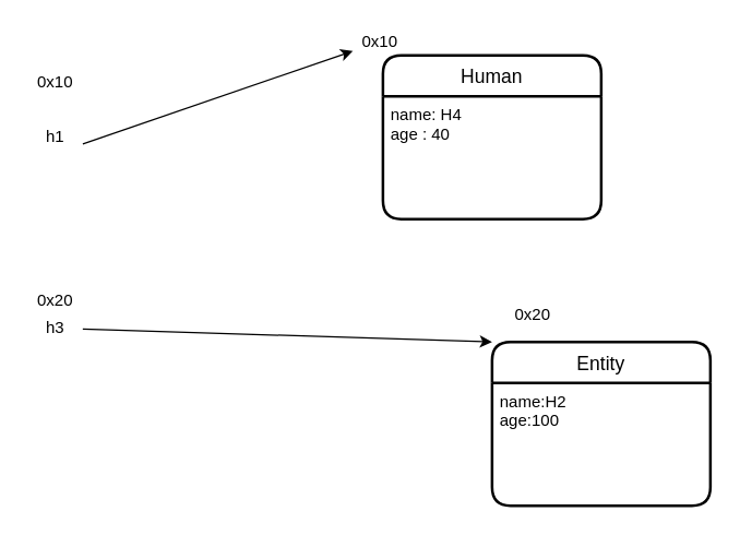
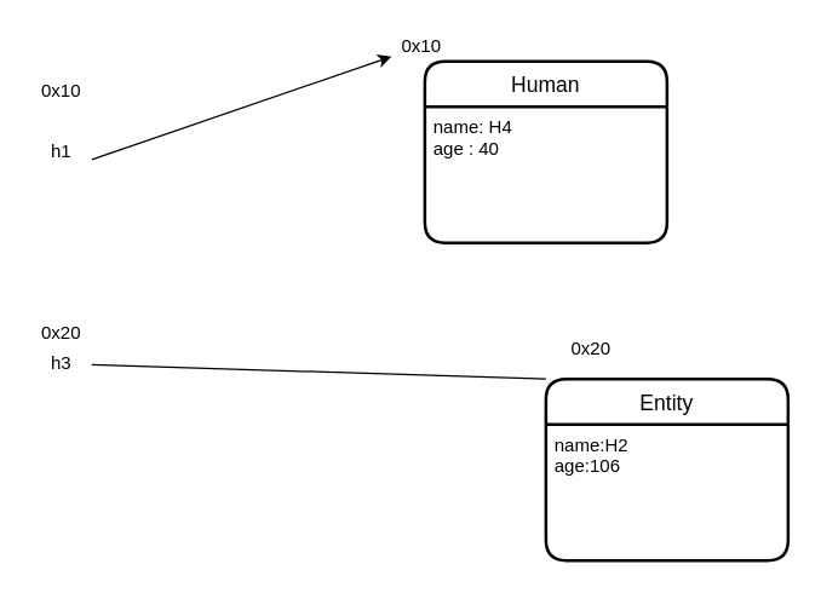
- <mxCell id="10" value="" style="endArrow=classic;html=1;entryX=0;entryY=0;entryDx=0;entryDy=0;" edge="1" parent="1" source="7" target="11"><mxGeometry width="50" height="50" relative="1" as="geometry"><mxPoint x="290" y="330" as="sourcePoint" /><mxPoint x="340" y="280" as="targetPoint" /></mxGeometry></mxCell>
+ <mxCell id="10" value="" style="endArrow=none;html=1;entryX=0;entryY=0;entryDx=0;entryDy=0;" edge="1" parent="1" source="7" target="11"><mxGeometry width="50" height="50" relative="1" as="geometry"><mxPoint x="290" y="330" as="sourcePoint" /><mxPoint x="340" y="280" as="targetPoint" /></mxGeometry></mxCell>
- <mxCell id="12" value="name:H2&#10;age:100" style="align=left;strokeColor=none;fillColor=none;spacingLeft=4;fontSize=12;verticalAlign=top;resizable=0;rotatable=0;part=1;" vertex="1" parent="11"><mxGeometry y="30" width="160" height="90" as="geometry" /></mxCell>
+ <mxCell id="12" value="name:H2&#10;age:106" style="align=left;strokeColor=none;fillColor=none;spacingLeft=4;fontSize=12;verticalAlign=top;resizable=0;rotatable=0;part=1;" vertex="1" parent="11"><mxGeometry y="30" width="160" height="90" as="geometry" /></mxCell>
